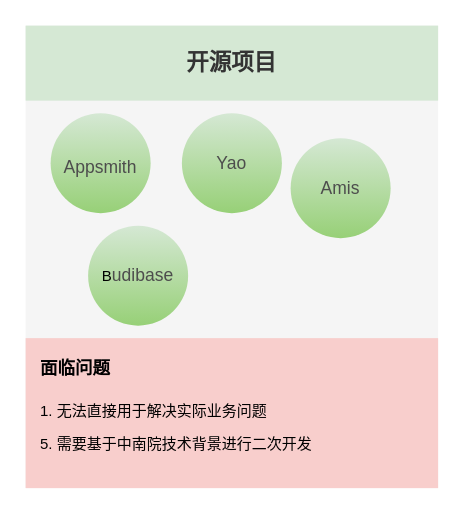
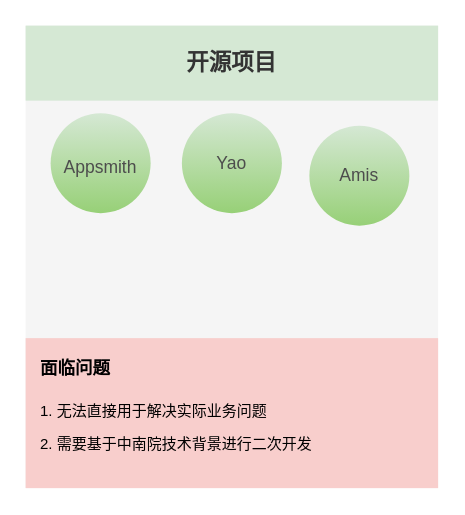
- <mxCell id="5" value="&lt;span style=&quot;vertical-align: baseline;&quot;&gt;&lt;font color=&quot;#4d4d4d&quot; style=&quot;font-size: 14px;&quot; face=&quot;Helvetica&quot;&gt;Amis&lt;/font&gt;&lt;/span&gt;" style="ellipse;whiteSpace=wrap;html=1;aspect=fixed;strokeColor=none;fillColor=#d5e8d4;gradientColor=#97d077;" vertex="1" parent="1"><mxGeometry x="232" y="110" width="80" height="80" as="geometry" /></mxCell>
+ <mxCell id="5" value="&lt;span style=&quot;vertical-align: baseline;&quot;&gt;&lt;font color=&quot;#4d4d4d&quot; style=&quot;font-size: 14px;&quot; face=&quot;Helvetica&quot;&gt;Amis&lt;/font&gt;&lt;/span&gt;" style="ellipse;whiteSpace=wrap;html=1;aspect=fixed;strokeColor=none;fillColor=#d5e8d4;gradientColor=#97d077;" vertex="1" parent="1"><mxGeometry x="247" y="100" width="80" height="80" as="geometry" /></mxCell>
- <mxCell id="4" value="B&lt;a href=&quot;https://github.com/Budibase/budibase&quot; class=&quot;Link__StyledLink-sc-14289xe-0 dheQRw&quot; style=&quot;box-sizing: border-box; text-decoration-line: none; text-align: start; text-wrap: nowrap;&quot;&gt;&lt;span class=&quot;Text-sc-17v1xeu-0 qaOIC search-match&quot; style=&quot;box-sizing: border-box; overflow: hidden; text-overflow: ellipsis;&quot;&gt;&lt;span style=&quot;box-sizing: border-box;&quot;&gt;&lt;font face=&quot;Helvetica&quot; style=&quot;font-size: 14px;&quot; color=&quot;#4d4d4d&quot;&gt;udibase&lt;/font&gt;&lt;/span&gt;&lt;/span&gt;&lt;/a&gt;" style="ellipse;whiteSpace=wrap;html=1;aspect=fixed;strokeColor=none;fillColor=#d5e8d4;gradientColor=#97d077;" vertex="1" parent="1"><mxGeometry x="70" y="180" width="80" height="80" as="geometry" /></mxCell>
- <mxCell id="8" value="&lt;h1 style=&quot;margin-top: 0px;&quot;&gt;&lt;font style=&quot;font-size: 14px;&quot;&gt;面临问题&lt;/font&gt;&lt;/h1&gt;&lt;p&gt;1. 无法直接用于解决实际业务问题&lt;/p&gt;&lt;p&gt;5. 需要基于中南院技术背景进行二次开发&lt;/p&gt;" style="text;html=1;whiteSpace=wrap;overflow=hidden;rounded=0;" vertex="1" parent="1"><mxGeometry x="30" y="270" width="310" height="120" as="geometry" /></mxCell>
+ <mxCell id="8" value="&lt;h1 style=&quot;margin-top: 0px;&quot;&gt;&lt;font style=&quot;font-size: 14px;&quot;&gt;面临问题&lt;/font&gt;&lt;/h1&gt;&lt;p&gt;1. 无法直接用于解决实际业务问题&lt;/p&gt;&lt;p&gt;2. 需要基于中南院技术背景进行二次开发&lt;/p&gt;" style="text;html=1;whiteSpace=wrap;overflow=hidden;rounded=0;" vertex="1" parent="1"><mxGeometry x="30" y="270" width="310" height="120" as="geometry" /></mxCell>
